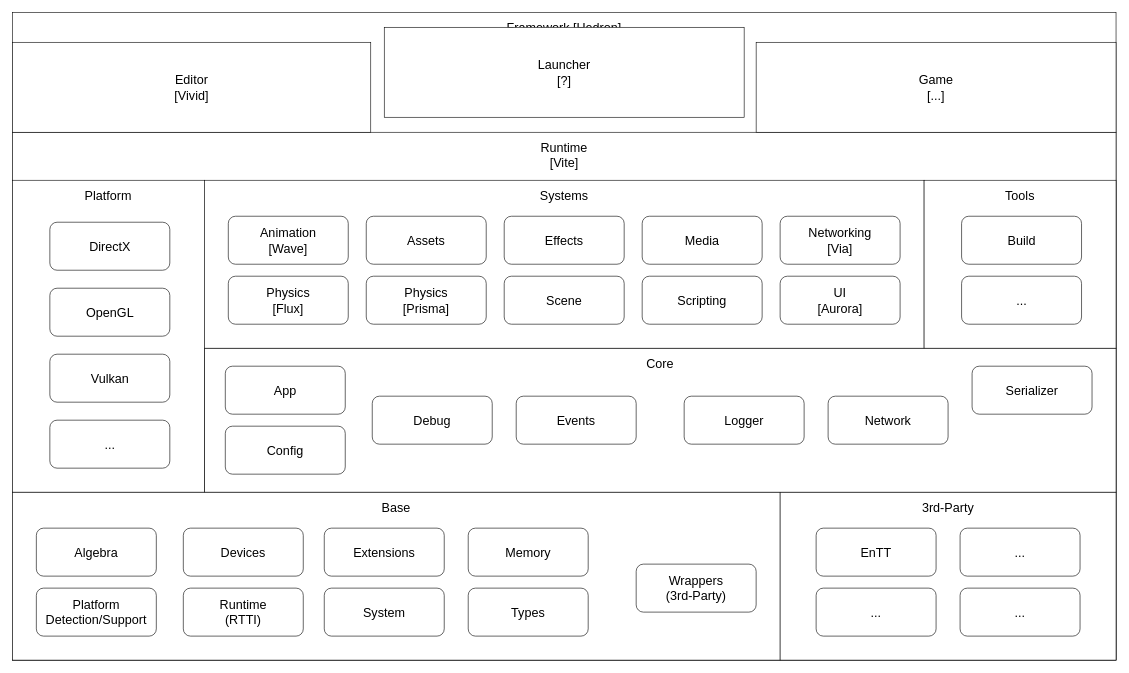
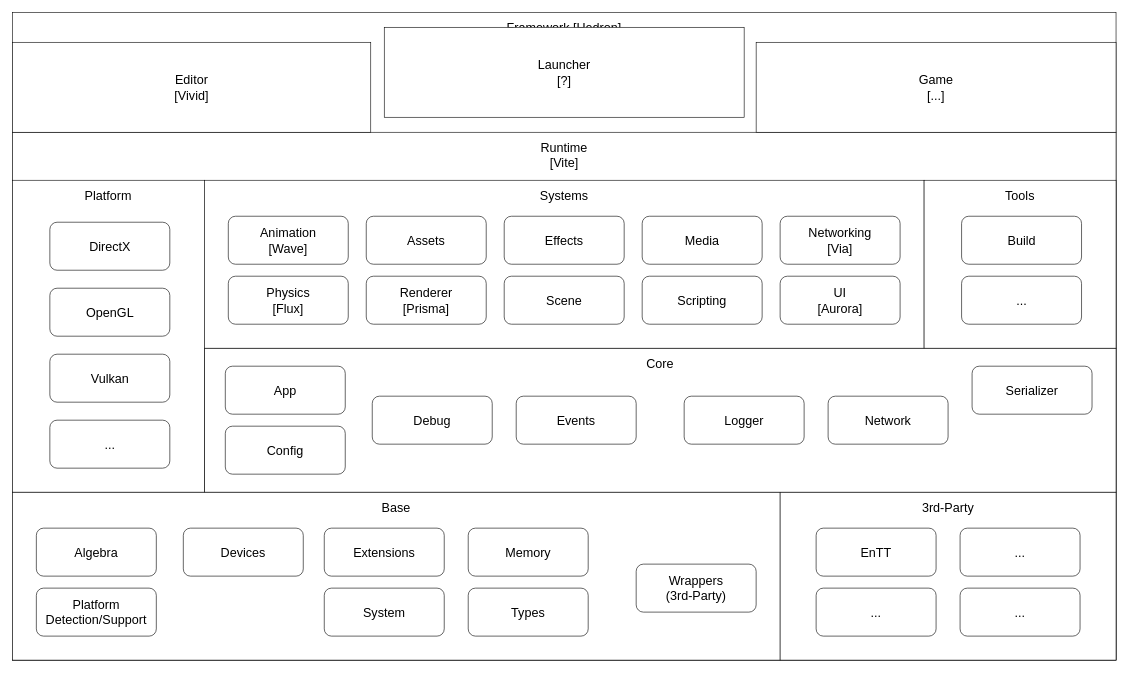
- <mxCell id="20" value="Physics&lt;br&gt;[Prisma]" style="rounded=1;whiteSpace=wrap;html=1;spacing=8;fontSize=21;horizontal=1;verticalAlign=middle;fillColor=default;" parent="1" vertex="1"><mxGeometry x="610" y="460" width="200" height="80" as="geometry" /></mxCell>
+ <mxCell id="20" value="Renderer&lt;br&gt;[Prisma]" style="rounded=1;whiteSpace=wrap;html=1;spacing=8;fontSize=21;horizontal=1;verticalAlign=middle;fillColor=default;" parent="1" vertex="1"><mxGeometry x="610" y="460" width="200" height="80" as="geometry" /></mxCell>
- <mxCell id="31" value="Runtime&lt;br&gt;(RTTI)" style="rounded=1;whiteSpace=wrap;html=1;spacing=8;fontSize=21;horizontal=1;verticalAlign=middle;fillColor=default;" parent="1" vertex="1"><mxGeometry x="305" y="980" width="200" height="80" as="geometry" /></mxCell>
